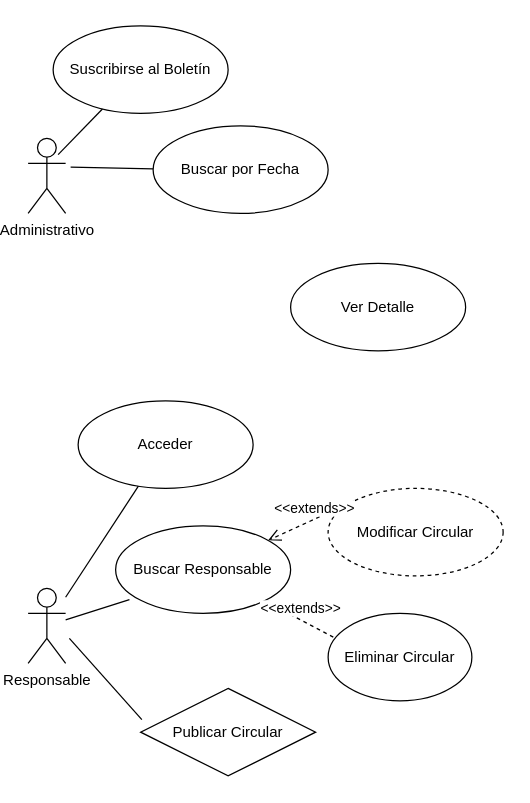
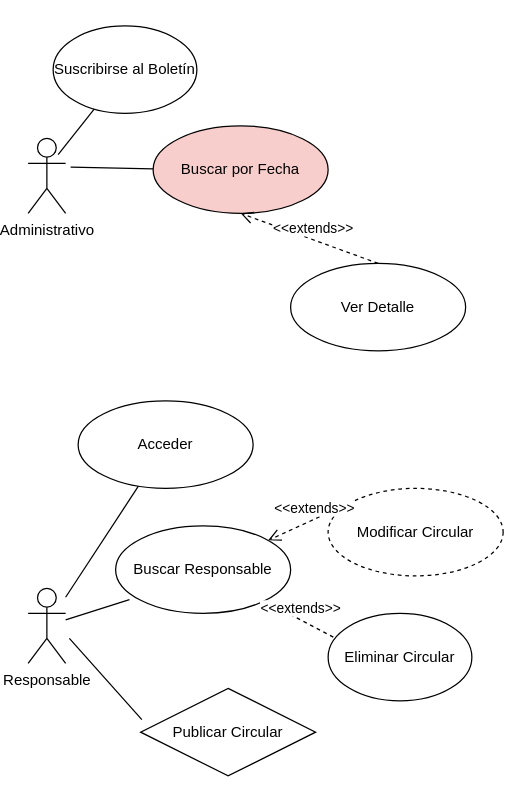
- <mxCell id="3" value="Suscribirse al Boletín" style="ellipse;whiteSpace=wrap;html=1;" parent="1" vertex="1"><mxGeometry x="40" y="20" width="140" height="70" as="geometry" /></mxCell>
+ <mxCell id="3" value="Suscribirse al Boletín" style="ellipse;whiteSpace=wrap;html=1;" parent="1" vertex="1"><mxGeometry x="40" y="20" width="115" height="70" as="geometry" /></mxCell>
- <mxCell id="4" value="Buscar por Fecha" style="ellipse;whiteSpace=wrap;html=1;" parent="1" vertex="1"><mxGeometry x="120" y="100" width="140" height="70" as="geometry" /></mxCell>
+ <mxCell id="4" value="Buscar por Fecha" style="ellipse;whiteSpace=wrap;html=1;fillColor=#f8cecc;" parent="1" vertex="1"><mxGeometry x="120" y="100" width="140" height="70" as="geometry" /></mxCell>
+ <mxCell id="8" value="&amp;lt;&amp;lt;extends&amp;gt;&amp;gt;" style="html=1;verticalAlign=bottom;endArrow=open;dashed=1;endSize=8;entryX=0.5;entryY=1;entryDx=0;entryDy=0;exitX=0.5;exitY=0;exitDx=0;exitDy=0;" parent="1" source="5" target="4" edge="1"><mxGeometry x="-0.06" relative="1" as="geometry"><mxPoint x="458.96" y="71.03" as="sourcePoint" /><mxPoint x="354.96" y="132.99" as="targetPoint" /><mxPoint as="offset" /></mxGeometry></mxCell>
